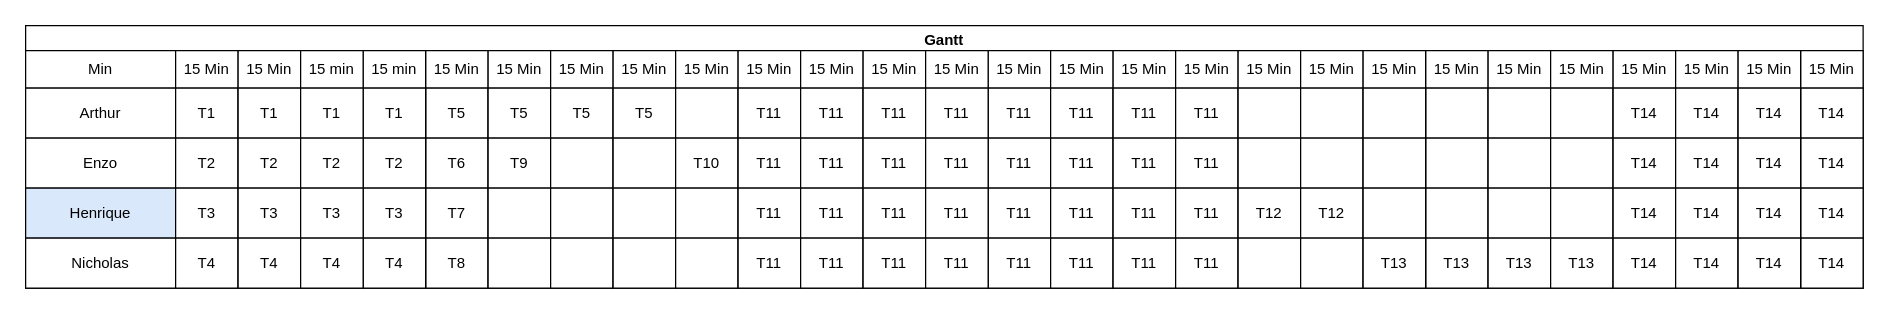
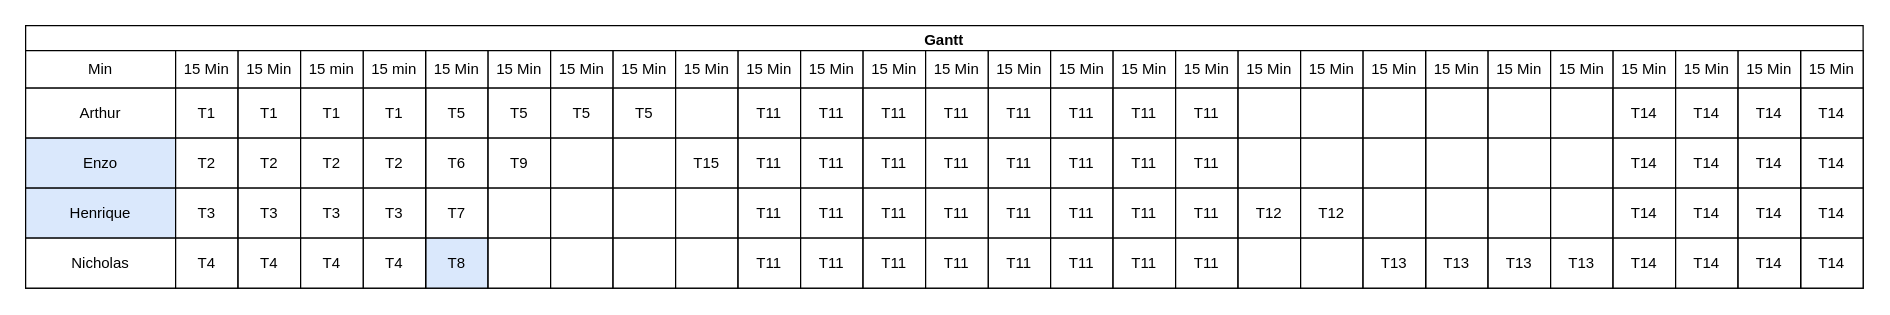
- <mxCell id="5" value="Enzo" style="rounded=0;whiteSpace=wrap;html=1;" vertex="1" parent="3"><mxGeometry y="70" width="120" height="40" as="geometry" /></mxCell>
+ <mxCell id="5" value="Enzo" style="rounded=0;whiteSpace=wrap;html=1;fillColor=#dae8fc;" vertex="1" parent="3"><mxGeometry y="70" width="120" height="40" as="geometry" /></mxCell>
- <mxCell id="40" value="T10" style="rounded=0;whiteSpace=wrap;html=1;" vertex="1" parent="38"><mxGeometry y="70" width="50" height="40" as="geometry" /></mxCell>
+ <mxCell id="40" value="T15" style="rounded=0;whiteSpace=wrap;html=1;" vertex="1" parent="38"><mxGeometry y="70" width="50" height="40" as="geometry" /></mxCell>
- <mxCell id="22" value="T8" style="rounded=0;whiteSpace=wrap;html=1;" vertex="1" parent="18"><mxGeometry y="150" width="50" height="40" as="geometry" /></mxCell>
+ <mxCell id="22" value="T8" style="rounded=0;whiteSpace=wrap;html=1;fillColor=#dae8fc;" vertex="1" parent="18"><mxGeometry y="150" width="50" height="40" as="geometry" /></mxCell>
